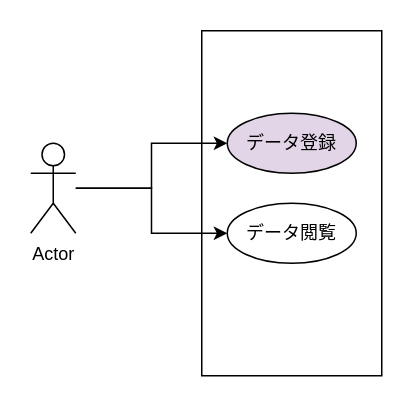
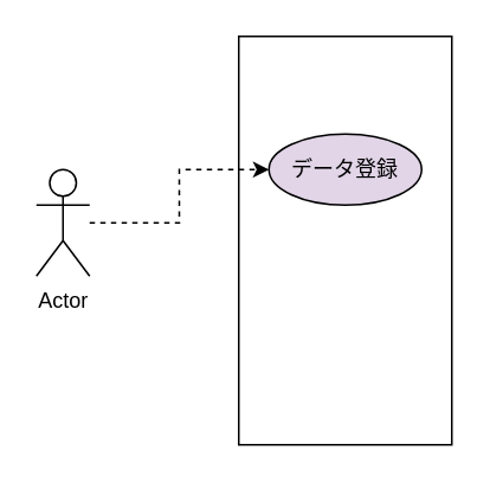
- <mxCell id="3" style="edgeStyle=orthogonalEdgeStyle;rounded=0;orthogonalLoop=1;jettySize=auto;html=1;" edge="1" parent="1" source="5" target="6"><mxGeometry relative="1" as="geometry" /></mxCell>
+ <mxCell id="3" style="edgeStyle=orthogonalEdgeStyle;rounded=0;orthogonalLoop=1;jettySize=auto;html=1;dashed=1;" edge="1" parent="1" source="5" target="6"><mxGeometry relative="1" as="geometry" /></mxCell>
- <mxCell id="4" style="edgeStyle=orthogonalEdgeStyle;rounded=0;orthogonalLoop=1;jettySize=auto;html=1;entryX=0;entryY=0.5;entryDx=0;entryDy=0;" edge="1" parent="1" source="5" target="7"><mxGeometry relative="1" as="geometry" /></mxCell>
- <mxCell id="7" value="データ閲覧" style="ellipse;whiteSpace=wrap;html=1;" vertex="1" parent="1"><mxGeometry x="151" y="135" width="86" height="40" as="geometry" /></mxCell>
